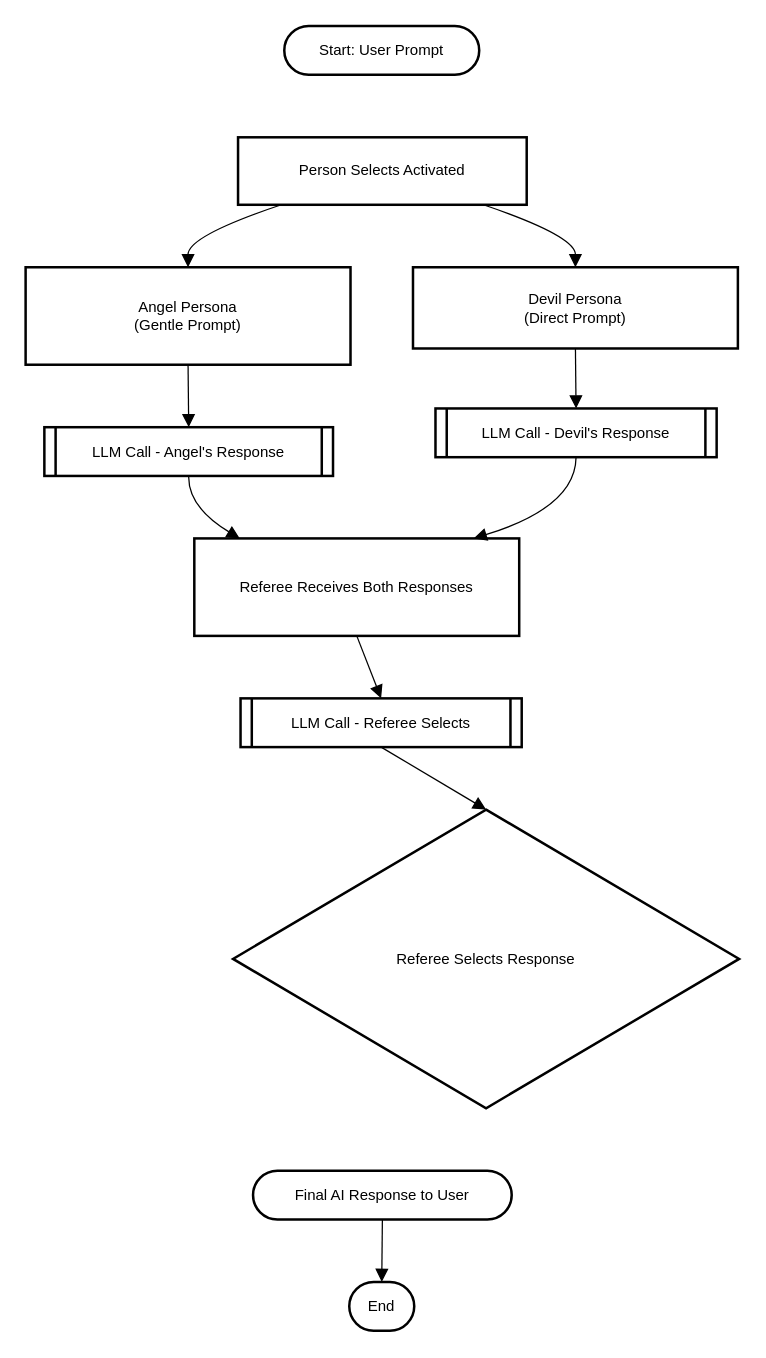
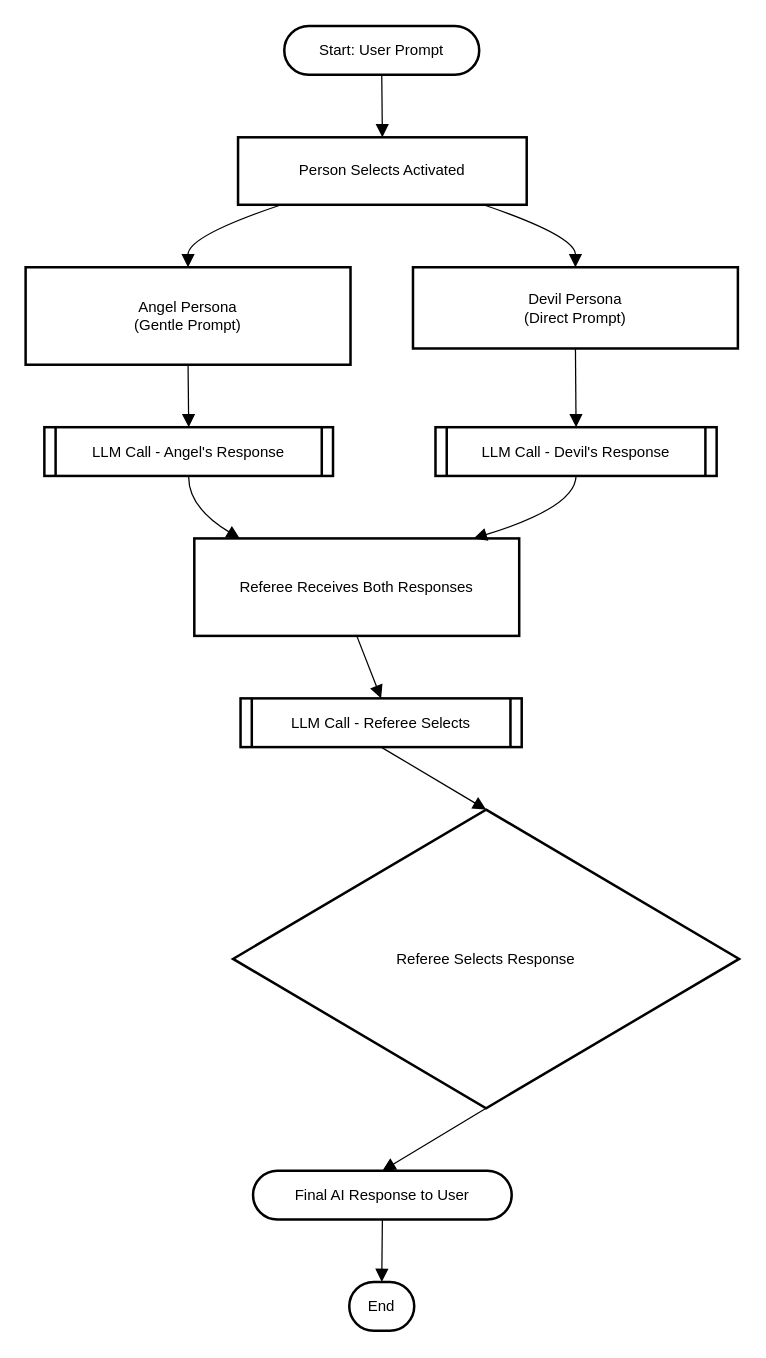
+ <mxCell id="13" value="" style="curved=1;startArrow=none;endArrow=block;exitX=0.5;exitY=1;entryX=0.5;entryY=0;rounded=0;fontSize=12;startSize=8;endSize=8;" parent="1" source="2" target="3" edge="1"><mxGeometry relative="1" as="geometry"><Array as="points" /></mxGeometry></mxCell>
- <mxCell id="7" value="LLM Call - Devil's Response" style="strokeWidth=2;shape=process;whiteSpace=wrap;size=0.04;" parent="1" vertex="1"><mxGeometry x="348" y="326" width="225" height="39" as="geometry" /></mxCell>
+ <mxCell id="7" value="LLM Call - Devil's Response" style="strokeWidth=2;shape=process;whiteSpace=wrap;size=0.04;" parent="1" vertex="1"><mxGeometry x="348" y="341" width="225" height="39" as="geometry" /></mxCell>
+ <mxCell id="22" value="" style="curved=1;startArrow=none;endArrow=block;exitX=0.5;exitY=1;entryX=0.5;entryY=0;rounded=0;fontSize=12;startSize=8;endSize=8;" parent="1" source="10" target="11" edge="1"><mxGeometry relative="1" as="geometry"><Array as="points" /></mxGeometry></mxCell>
